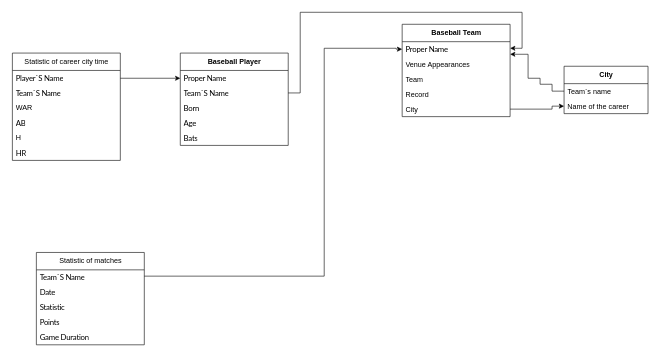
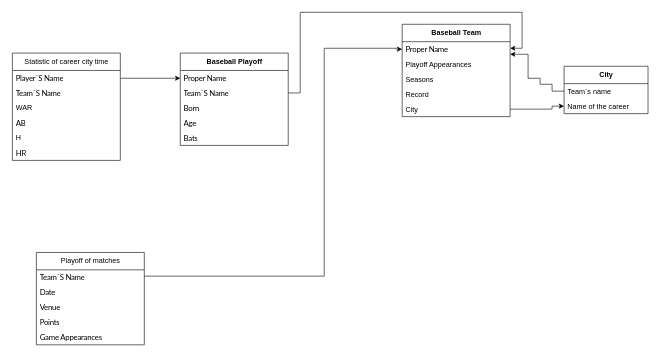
- <mxCell id="2" value="Baseball Player" style="swimlane;fontStyle=1;align=center;verticalAlign=middle;childLayout=stackLayout;horizontal=1;startSize=29;horizontalStack=0;resizeParent=1;resizeParentMax=0;resizeLast=0;collapsible=0;marginBottom=0;html=1;" parent="1" vertex="1"><mxGeometry x="300" y="88" width="180" height="154" as="geometry" /></mxCell>
+ <mxCell id="2" value="Baseball Playoff" style="swimlane;fontStyle=1;align=center;verticalAlign=middle;childLayout=stackLayout;horizontal=1;startSize=29;horizontalStack=0;resizeParent=1;resizeParentMax=0;resizeLast=0;collapsible=0;marginBottom=0;html=1;" parent="1" vertex="1"><mxGeometry x="300" y="88" width="180" height="154" as="geometry" /></mxCell>
- <mxCell id="10" value="Venue Appearances" style="text;html=1;strokeColor=none;fillColor=none;align=left;verticalAlign=middle;spacingLeft=4;spacingRight=4;overflow=hidden;rotatable=0;points=[[0,0.5],[1,0.5]];portConstraint=eastwest;" parent="8" vertex="1"><mxGeometry y="54" width="180" height="25" as="geometry" /></mxCell>
+ <mxCell id="10" value="Playoff Appearances" style="text;html=1;strokeColor=none;fillColor=none;align=left;verticalAlign=middle;spacingLeft=4;spacingRight=4;overflow=hidden;rotatable=0;points=[[0,0.5],[1,0.5]];portConstraint=eastwest;" parent="8" vertex="1"><mxGeometry y="54" width="180" height="25" as="geometry" /></mxCell>
- <mxCell id="11" value="Team" style="text;html=1;strokeColor=none;fillColor=none;align=left;verticalAlign=middle;spacingLeft=4;spacingRight=4;overflow=hidden;rotatable=0;points=[[0,0.5],[1,0.5]];portConstraint=eastwest;" parent="8" vertex="1"><mxGeometry y="79" width="180" height="25" as="geometry" /></mxCell>
+ <mxCell id="11" value="Seasons" style="text;html=1;strokeColor=none;fillColor=none;align=left;verticalAlign=middle;spacingLeft=4;spacingRight=4;overflow=hidden;rotatable=0;points=[[0,0.5],[1,0.5]];portConstraint=eastwest;" parent="8" vertex="1"><mxGeometry y="79" width="180" height="25" as="geometry" /></mxCell>
- <mxCell id="21" value="&lt;span style=&quot;font-weight: 400&quot;&gt;Statistic of matches&lt;/span&gt;" style="swimlane;fontStyle=1;align=center;verticalAlign=middle;childLayout=stackLayout;horizontal=1;startSize=29;horizontalStack=0;resizeParent=1;resizeParentMax=0;resizeLast=0;collapsible=0;marginBottom=0;html=1;" parent="1" vertex="1"><mxGeometry x="60" y="420.5" width="180" height="154" as="geometry" /></mxCell>
+ <mxCell id="21" value="&lt;span style=&quot;font-weight: 400&quot;&gt;Playoff of matches&lt;/span&gt;" style="swimlane;fontStyle=1;align=center;verticalAlign=middle;childLayout=stackLayout;horizontal=1;startSize=29;horizontalStack=0;resizeParent=1;resizeParentMax=0;resizeLast=0;collapsible=0;marginBottom=0;html=1;" parent="1" vertex="1"><mxGeometry x="60" y="420.5" width="180" height="154" as="geometry" /></mxCell>
- <mxCell id="24" value="&lt;div style=&quot;text-align: center&quot;&gt;&lt;font face=&quot;lato, sans-serif&quot;&gt;&lt;span style=&quot;font-size: 13px ; letter-spacing: -0.4px ; text-transform: capitalize&quot;&gt;Statistic&lt;/span&gt;&lt;/font&gt;&lt;br&gt;&lt;/div&gt;" style="text;html=1;strokeColor=none;fillColor=none;align=left;verticalAlign=middle;spacingLeft=4;spacingRight=4;overflow=hidden;rotatable=0;points=[[0,0.5],[1,0.5]];portConstraint=eastwest;" parent="21" vertex="1"><mxGeometry y="79" width="180" height="25" as="geometry" /></mxCell>
+ <mxCell id="24" value="&lt;div style=&quot;text-align: center&quot;&gt;&lt;font face=&quot;lato, sans-serif&quot;&gt;&lt;span style=&quot;font-size: 13px ; letter-spacing: -0.4px ; text-transform: capitalize&quot;&gt;Venue&lt;/span&gt;&lt;/font&gt;&lt;br&gt;&lt;/div&gt;" style="text;html=1;strokeColor=none;fillColor=none;align=left;verticalAlign=middle;spacingLeft=4;spacingRight=4;overflow=hidden;rotatable=0;points=[[0,0.5],[1,0.5]];portConstraint=eastwest;" parent="21" vertex="1"><mxGeometry y="79" width="180" height="25" as="geometry" /></mxCell>
- <mxCell id="26" value="&lt;div style=&quot;text-align: center&quot;&gt;&lt;font face=&quot;lato, sans-serif&quot;&gt;&lt;span style=&quot;font-size: 13px ; letter-spacing: -0.4px ; text-transform: capitalize&quot;&gt;Game Duration&lt;/span&gt;&lt;/font&gt;&lt;br&gt;&lt;/div&gt;" style="text;html=1;strokeColor=none;fillColor=none;align=left;verticalAlign=middle;spacingLeft=4;spacingRight=4;overflow=hidden;rotatable=0;points=[[0,0.5],[1,0.5]];portConstraint=eastwest;" parent="21" vertex="1"><mxGeometry y="129" width="180" height="25" as="geometry" /></mxCell>
+ <mxCell id="26" value="&lt;div style=&quot;text-align: center&quot;&gt;&lt;font face=&quot;lato, sans-serif&quot;&gt;&lt;span style=&quot;font-size: 13px ; letter-spacing: -0.4px ; text-transform: capitalize&quot;&gt;Game Appearances&lt;/span&gt;&lt;/font&gt;&lt;br&gt;&lt;/div&gt;" style="text;html=1;strokeColor=none;fillColor=none;align=left;verticalAlign=middle;spacingLeft=4;spacingRight=4;overflow=hidden;rotatable=0;points=[[0,0.5],[1,0.5]];portConstraint=eastwest;" parent="21" vertex="1"><mxGeometry y="129" width="180" height="25" as="geometry" /></mxCell>
